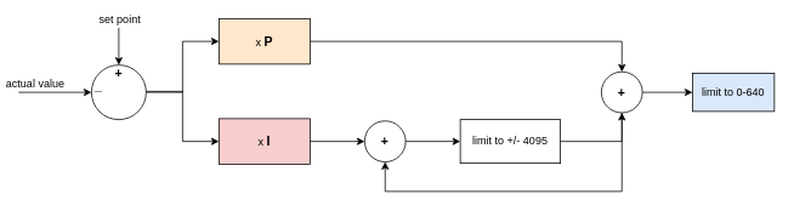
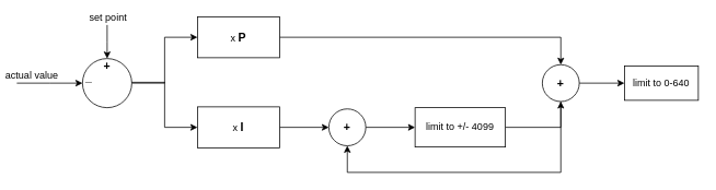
- <mxCell id="11" value="x &lt;font style=&quot;font-size: 14px&quot;&gt;&lt;b&gt;P&lt;/b&gt;&lt;/font&gt;" style="rounded=0;whiteSpace=wrap;html=1;fillColor=#ffe6cc;" vertex="1" parent="1"><mxGeometry x="240" y="20" width="100" height="50" as="geometry" /></mxCell>
+ <mxCell id="11" value="x &lt;font style=&quot;font-size: 14px&quot;&gt;&lt;b&gt;P&lt;/b&gt;&lt;/font&gt;" style="rounded=0;whiteSpace=wrap;html=1;" vertex="1" parent="1"><mxGeometry x="240" y="20" width="100" height="50" as="geometry" /></mxCell>
- <mxCell id="22" value="limit to 0-640" style="rounded=0;whiteSpace=wrap;html=1;fillColor=#dae8fc;" vertex="1" parent="1"><mxGeometry x="760" y="80" width="90" height="42" as="geometry" /></mxCell>
+ <mxCell id="22" value="limit to 0-640" style="rounded=0;whiteSpace=wrap;html=1;" vertex="1" parent="1"><mxGeometry x="760" y="80" width="90" height="42" as="geometry" /></mxCell>
- <mxCell id="14" value="x &lt;font style=&quot;font-size: 14px&quot;&gt;&lt;b&gt;I&lt;/b&gt;&lt;/font&gt;" style="rounded=0;whiteSpace=wrap;html=1;fillColor=#f8cecc;" vertex="1" parent="1"><mxGeometry x="240" y="130" width="100" height="50" as="geometry" /></mxCell>
+ <mxCell id="14" value="x &lt;font style=&quot;font-size: 14px&quot;&gt;&lt;b&gt;I&lt;/b&gt;&lt;/font&gt;" style="rounded=0;whiteSpace=wrap;html=1;" vertex="1" parent="1"><mxGeometry x="240" y="130" width="100" height="50" as="geometry" /></mxCell>
- <mxCell id="18" value="limit to +/- 4095" style="rounded=0;whiteSpace=wrap;html=1;" vertex="1" parent="1"><mxGeometry x="505" y="131" width="110" height="48" as="geometry" /></mxCell>
+ <mxCell id="18" value="limit to +/- 4099" style="rounded=0;whiteSpace=wrap;html=1;" vertex="1" parent="1"><mxGeometry x="505" y="131" width="110" height="48" as="geometry" /></mxCell>
